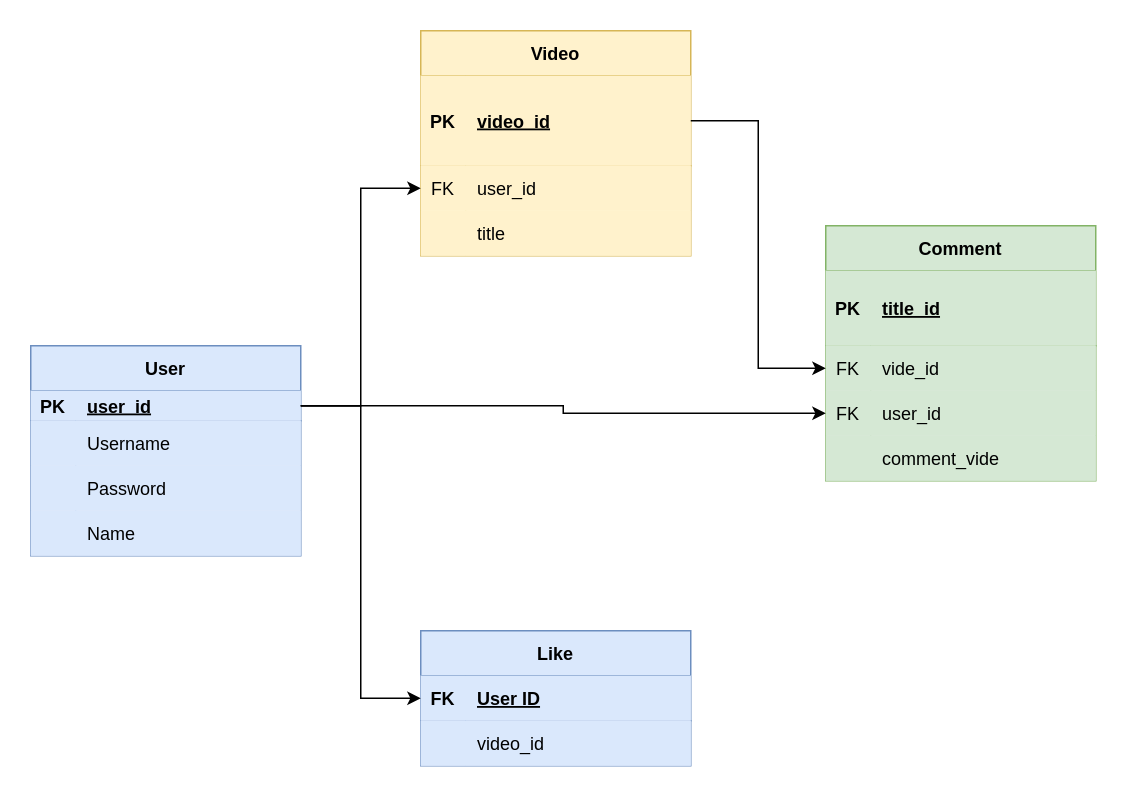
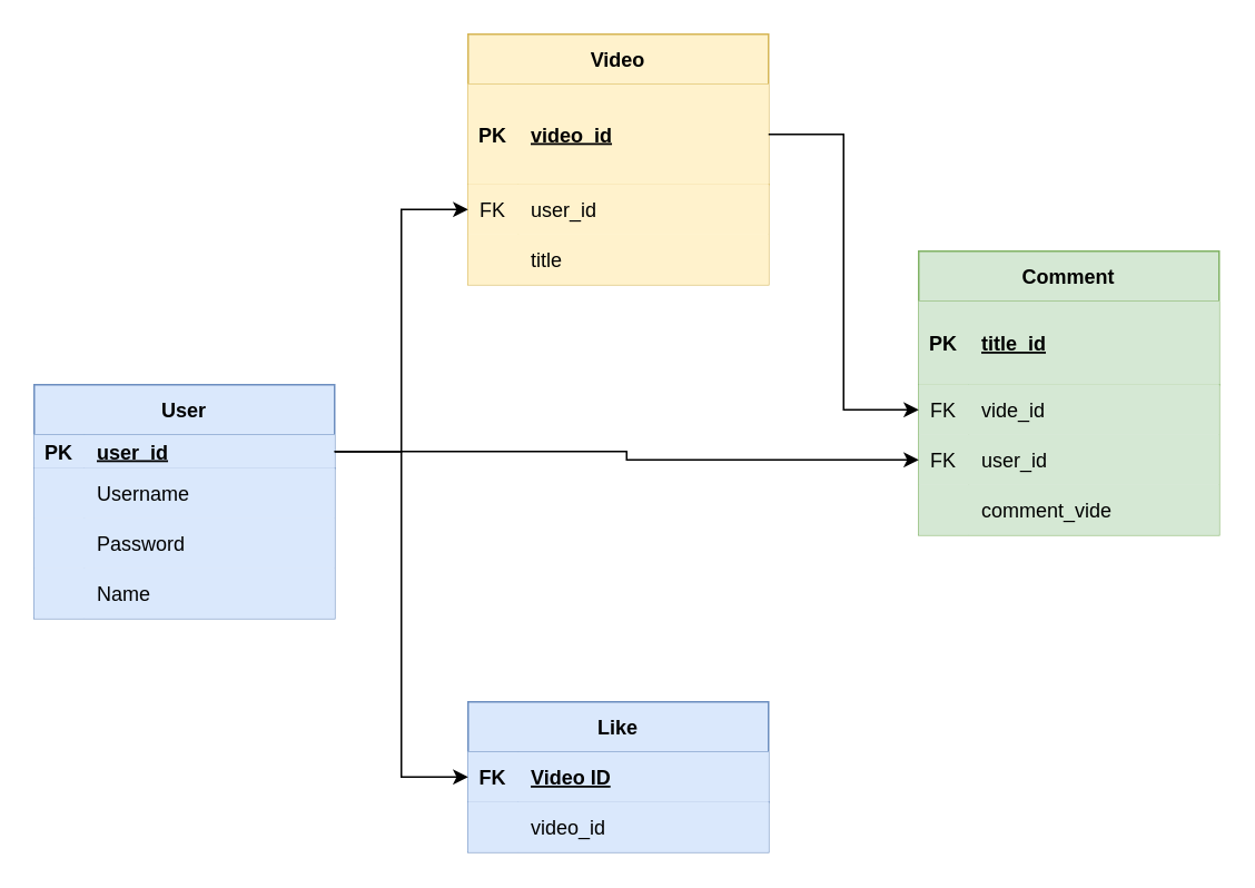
- <mxCell id="18" value="User ID" style="shape=partialRectangle;connectable=0;fillColor=#dae8fc;top=0;left=0;bottom=0;right=0;align=left;spacingLeft=6;fontStyle=5;overflow=hidden;strokeColor=#6c8ebf;" parent="16" vertex="1"><mxGeometry x="30" width="150" height="30" as="geometry"><mxRectangle width="150" height="30" as="alternateBounds" /></mxGeometry></mxCell>
+ <mxCell id="18" value="Video ID" style="shape=partialRectangle;connectable=0;fillColor=#dae8fc;top=0;left=0;bottom=0;right=0;align=left;spacingLeft=6;fontStyle=5;overflow=hidden;strokeColor=#6c8ebf;" parent="16" vertex="1"><mxGeometry x="30" width="150" height="30" as="geometry"><mxRectangle width="150" height="30" as="alternateBounds" /></mxGeometry></mxCell>
